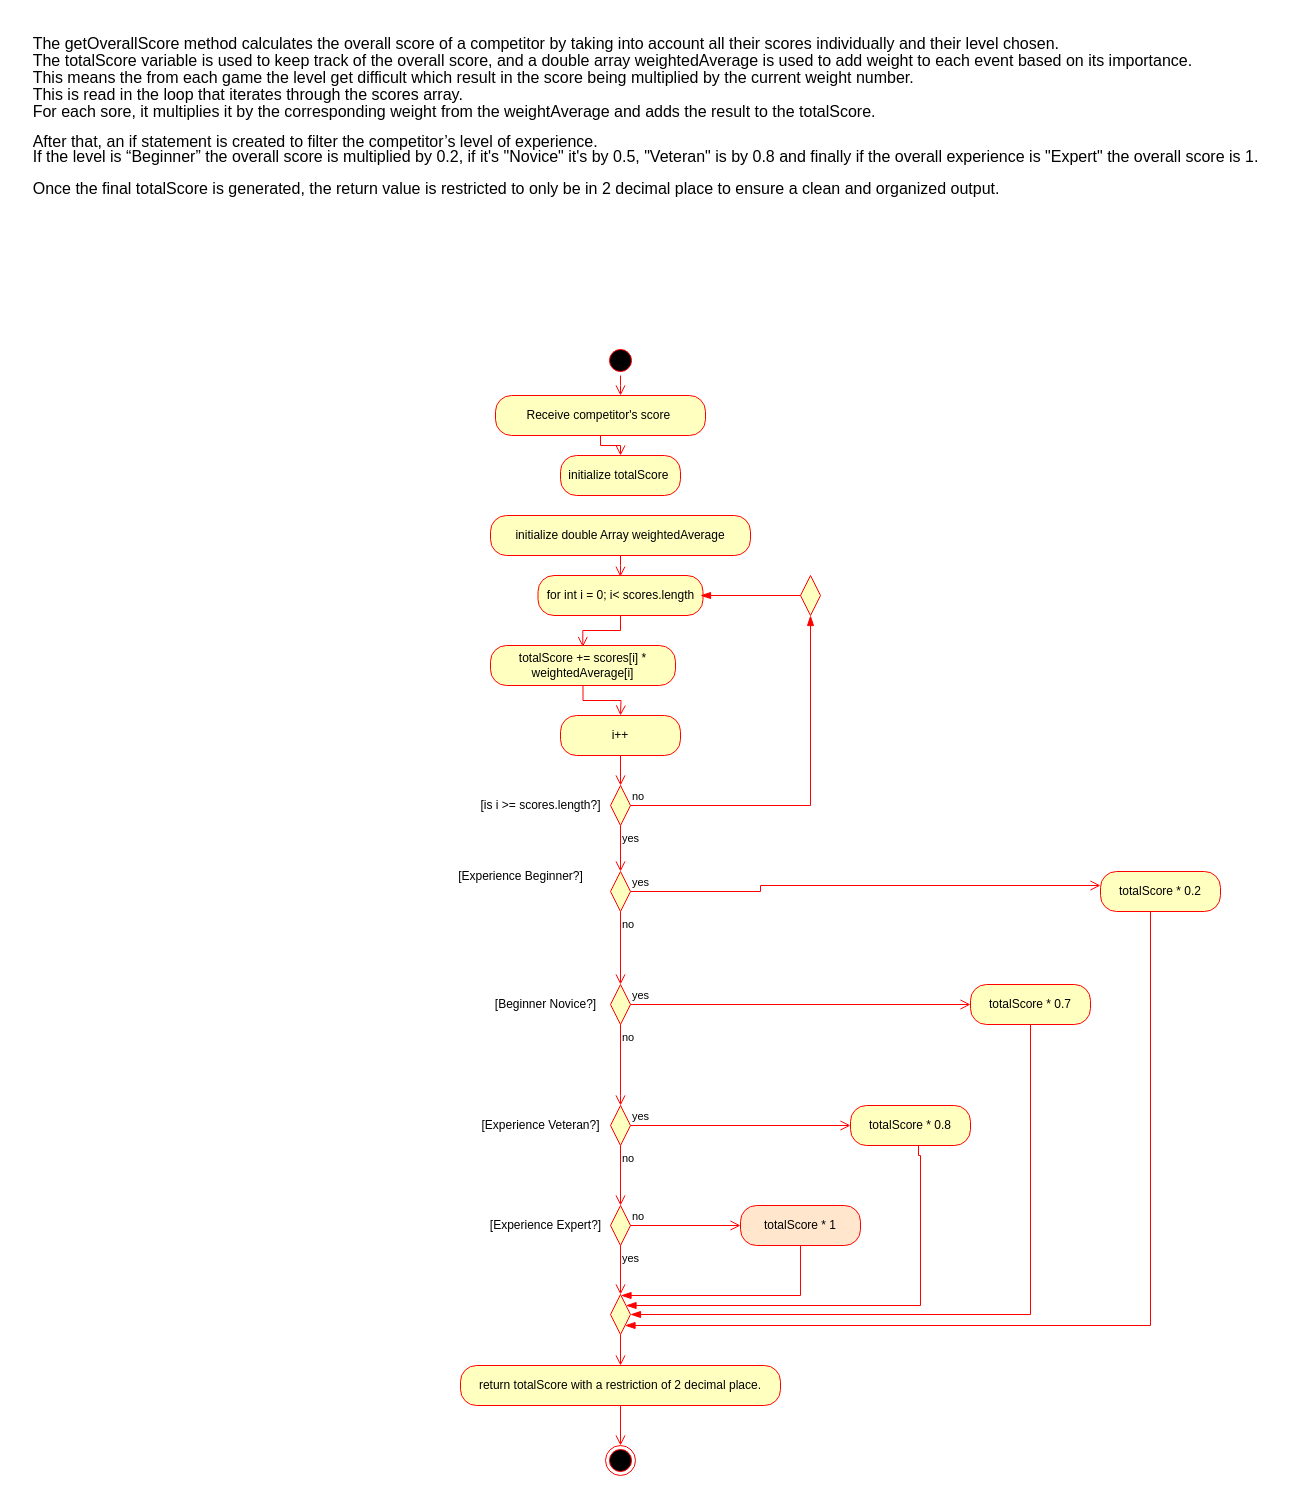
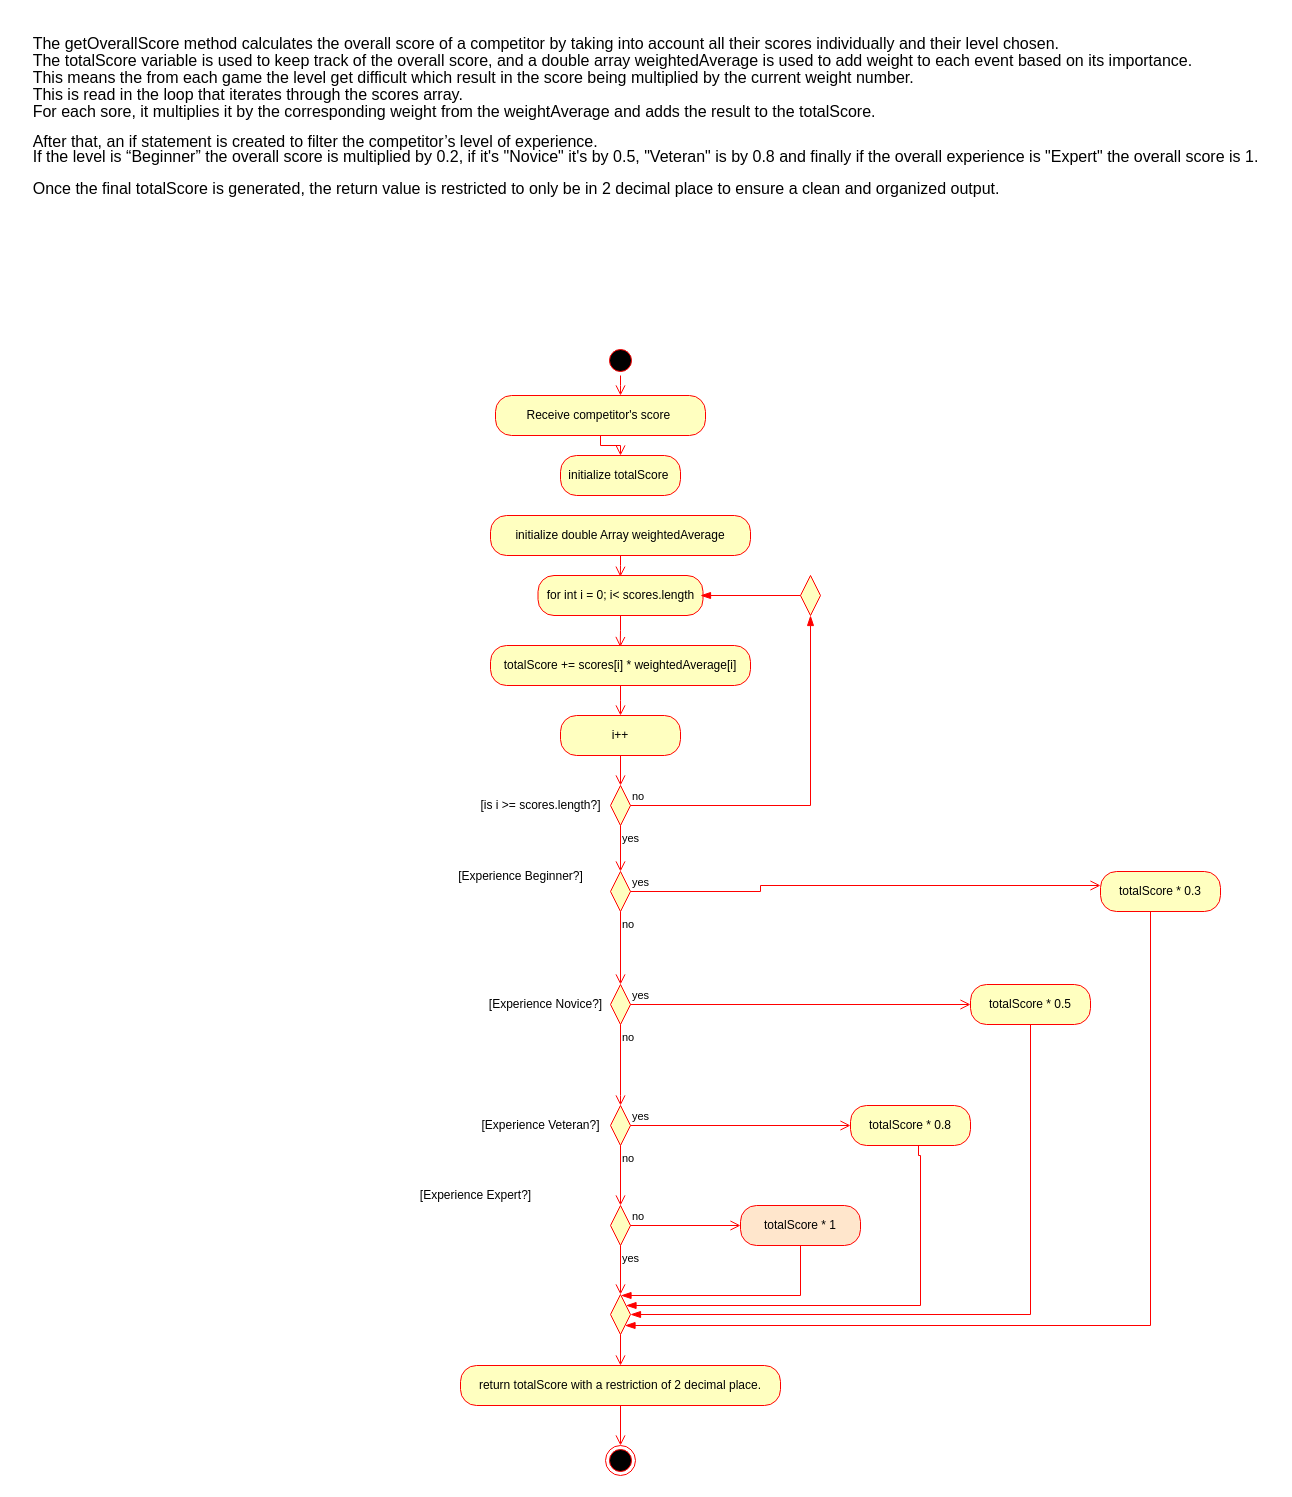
- <mxCell id="12" value="totalScore += scores[i] * weightedAverage[i]" style="rounded=1;whiteSpace=wrap;html=1;arcSize=40;fontColor=#000000;fillColor=#ffffc0;strokeColor=#ff0000;" vertex="1" parent="1"><mxGeometry x="490" y="645" width="185" height="40" as="geometry" /></mxCell>
+ <mxCell id="12" value="totalScore += scores[i] * weightedAverage[i]" style="rounded=1;whiteSpace=wrap;html=1;arcSize=40;fontColor=#000000;fillColor=#ffffc0;strokeColor=#ff0000;" vertex="1" parent="1"><mxGeometry x="490" y="645" width="260" height="40" as="geometry" /></mxCell>
- <mxCell id="26" value="totalScore * 0.2" style="rounded=1;whiteSpace=wrap;html=1;arcSize=40;fontColor=#000000;fillColor=#ffffc0;strokeColor=#ff0000;" vertex="1" parent="1"><mxGeometry x="1100" y="871" width="120" height="40" as="geometry" /></mxCell>
+ <mxCell id="26" value="totalScore * 0.3" style="rounded=1;whiteSpace=wrap;html=1;arcSize=40;fontColor=#000000;fillColor=#ffffc0;strokeColor=#ff0000;" vertex="1" parent="1"><mxGeometry x="1100" y="871" width="120" height="40" as="geometry" /></mxCell>
- <mxCell id="36" value="[Beginner Novice?]" style="text;html=1;align=center;verticalAlign=middle;resizable=0;points=[];autosize=1;strokeColor=none;fillColor=none;" vertex="1" parent="1"><mxGeometry x="475" y="989" width="140" height="30" as="geometry" /></mxCell>
+ <mxCell id="36" value="[Experience Novice?]" style="text;html=1;align=center;verticalAlign=middle;resizable=0;points=[];autosize=1;strokeColor=none;fillColor=none;" vertex="1" parent="1"><mxGeometry x="475" y="989" width="140" height="30" as="geometry" /></mxCell>
- <mxCell id="31" value="totalScore * 0.7" style="rounded=1;whiteSpace=wrap;html=1;arcSize=40;fontColor=#000000;fillColor=#ffffc0;strokeColor=#ff0000;" vertex="1" parent="1"><mxGeometry x="970" y="984" width="120" height="40" as="geometry" /></mxCell>
+ <mxCell id="31" value="totalScore * 0.5" style="rounded=1;whiteSpace=wrap;html=1;arcSize=40;fontColor=#000000;fillColor=#ffffc0;strokeColor=#ff0000;" vertex="1" parent="1"><mxGeometry x="970" y="984" width="120" height="40" as="geometry" /></mxCell>
- <mxCell id="48" value="[Experience Expert?]" style="text;html=1;align=center;verticalAlign=middle;resizable=0;points=[];autosize=1;strokeColor=none;fillColor=none;" vertex="1" parent="1"><mxGeometry x="480" y="1210" width="130" height="30" as="geometry" /></mxCell>
+ <mxCell id="48" value="[Experience Expert?]" style="text;html=1;align=center;verticalAlign=middle;resizable=0;points=[];autosize=1;strokeColor=none;fillColor=none;" vertex="1" parent="1"><mxGeometry x="410" y="1180" width="130" height="30" as="geometry" /></mxCell>
